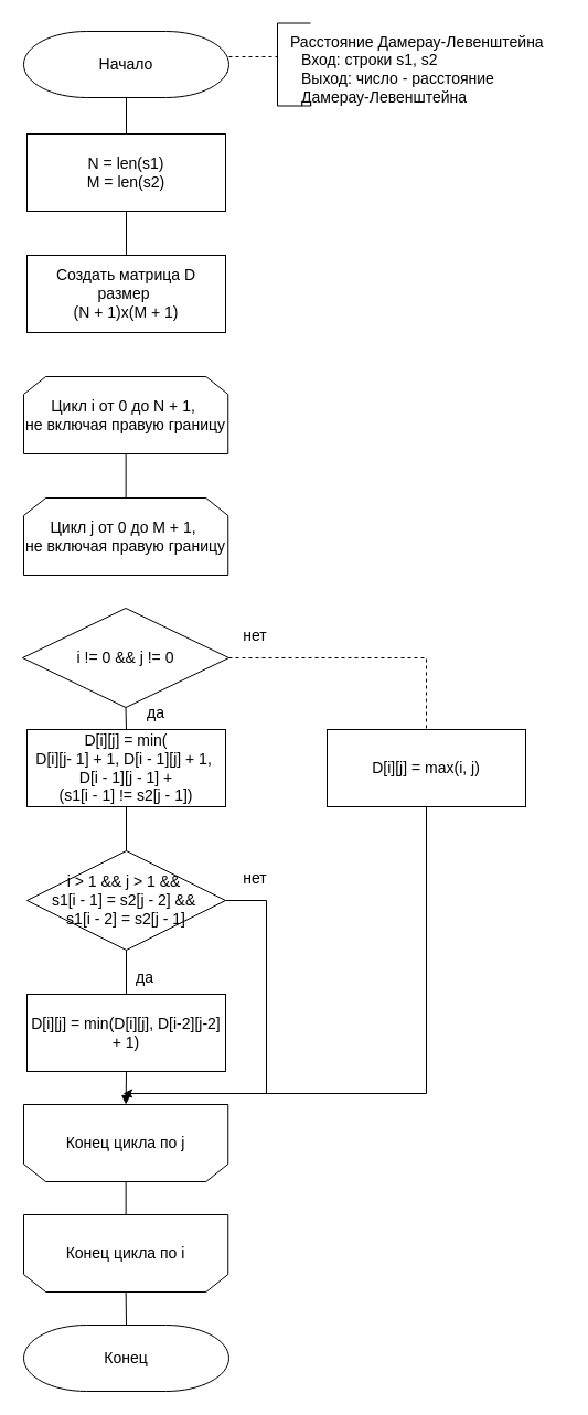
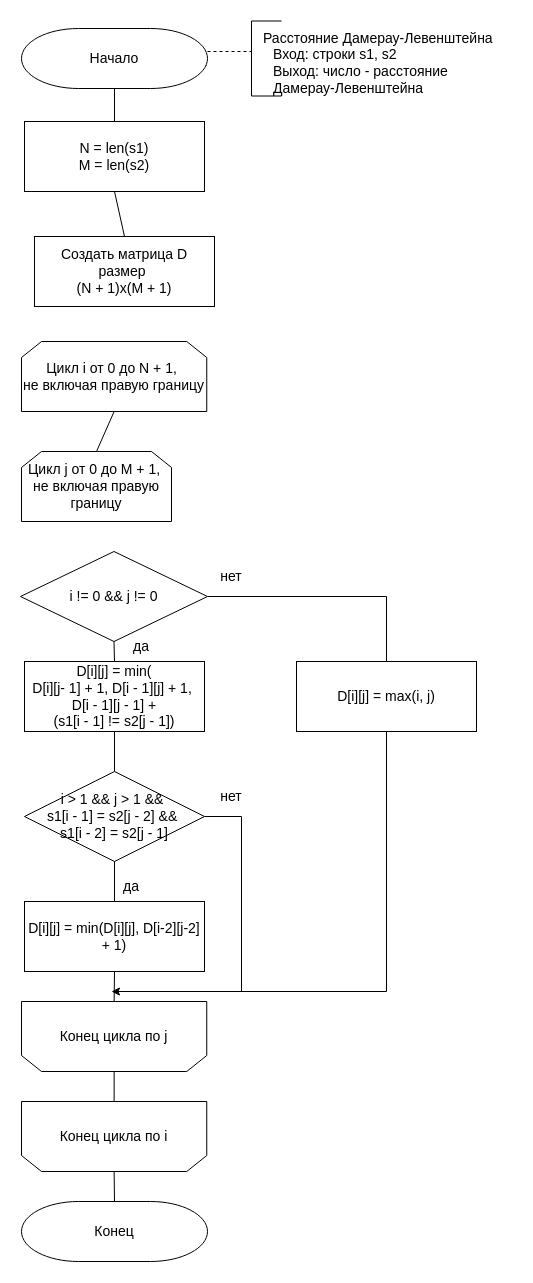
- <mxCell id="8" value="Создать матрица D размер&amp;nbsp;&lt;br style=&quot;border-color: var(--border-color); font-size: 14px;&quot;&gt;&lt;span style=&quot;font-size: 14px;&quot;&gt;(N + 1)x(M + 1)&lt;/span&gt;" style="rounded=0;whiteSpace=wrap;html=1;fontSize=14;" parent="1" vertex="1"><mxGeometry x="24" y="231" width="180" height="70" as="geometry" /></mxCell>
+ <mxCell id="8" value="Создать матрица D размер&amp;nbsp;&lt;br style=&quot;border-color: var(--border-color); font-size: 14px;&quot;&gt;&lt;span style=&quot;font-size: 14px;&quot;&gt;(N + 1)x(M + 1)&lt;/span&gt;" style="rounded=0;whiteSpace=wrap;html=1;fontSize=14;" parent="1" vertex="1"><mxGeometry x="34" y="236" width="180" height="70" as="geometry" /></mxCell>
- <mxCell id="20" value="&lt;font style=&quot;font-size: 14px;&quot;&gt;Цикл j от 0 до M + 1,&amp;nbsp;&lt;br style=&quot;border-color: var(--border-color); font-size: 14px;&quot;&gt;&lt;span style=&quot;border-color: var(--border-color); font-size: 14px;&quot;&gt;не включая правую границу&lt;/span&gt;&lt;/font&gt;" style="shape=loopLimit;whiteSpace=wrap;html=1;fontSize=14;" parent="1" vertex="1"><mxGeometry x="21" y="451" width="185.25" height="70" as="geometry" /></mxCell>
+ <mxCell id="20" value="&lt;font style=&quot;font-size: 14px;&quot;&gt;Цикл j от 0 до M + 1,&amp;nbsp;&lt;br style=&quot;border-color: var(--border-color); font-size: 14px;&quot;&gt;&lt;span style=&quot;border-color: var(--border-color); font-size: 14px;&quot;&gt;не включая правую границу&lt;/span&gt;&lt;/font&gt;" style="shape=loopLimit;whiteSpace=wrap;html=1;fontSize=14;" parent="1" vertex="1"><mxGeometry x="21" y="451" width="150" height="70" as="geometry" /></mxCell>
- <mxCell id="27" value="" style="endArrow=none;html=1;rounded=0;exitX=1;exitY=0.5;exitDx=0;exitDy=0;entryX=0.5;entryY=0;entryDx=0;entryDy=0;fontSize=14;dashed=1;" parent="1" source="7" target="14" edge="1"><mxGeometry width="50" height="50" relative="1" as="geometry"><mxPoint x="341" y="791" as="sourcePoint" /><mxPoint x="391" y="741" as="targetPoint" /><Array as="points"><mxPoint x="386" y="596" /></Array></mxGeometry></mxCell>
+ <mxCell id="27" value="" style="endArrow=none;html=1;rounded=0;exitX=1;exitY=0.5;exitDx=0;exitDy=0;entryX=0.5;entryY=0;entryDx=0;entryDy=0;fontSize=14;" parent="1" source="7" target="14" edge="1"><mxGeometry width="50" height="50" relative="1" as="geometry"><mxPoint x="341" y="791" as="sourcePoint" /><mxPoint x="391" y="741" as="targetPoint" /><Array as="points"><mxPoint x="386" y="596" /></Array></mxGeometry></mxCell>
- <mxCell id="31" value="" style="endArrow=block;html=1;rounded=0;exitX=0.5;exitY=1;exitDx=0;exitDy=0;entryX=0.5;entryY=1;entryDx=0;entryDy=0;fontSize=14;" parent="1" source="12" target="21" edge="1"><mxGeometry width="50" height="50" relative="1" as="geometry"><mxPoint x="341" y="791" as="sourcePoint" /><mxPoint x="391" y="741" as="targetPoint" /></mxGeometry></mxCell>
+ <mxCell id="31" value="" style="endArrow=none;html=1;rounded=0;exitX=0.5;exitY=1;exitDx=0;exitDy=0;entryX=0.5;entryY=1;entryDx=0;entryDy=0;fontSize=14;" parent="1" source="12" target="21" edge="1"><mxGeometry width="50" height="50" relative="1" as="geometry"><mxPoint x="341" y="791" as="sourcePoint" /><mxPoint x="391" y="741" as="targetPoint" /></mxGeometry></mxCell>
